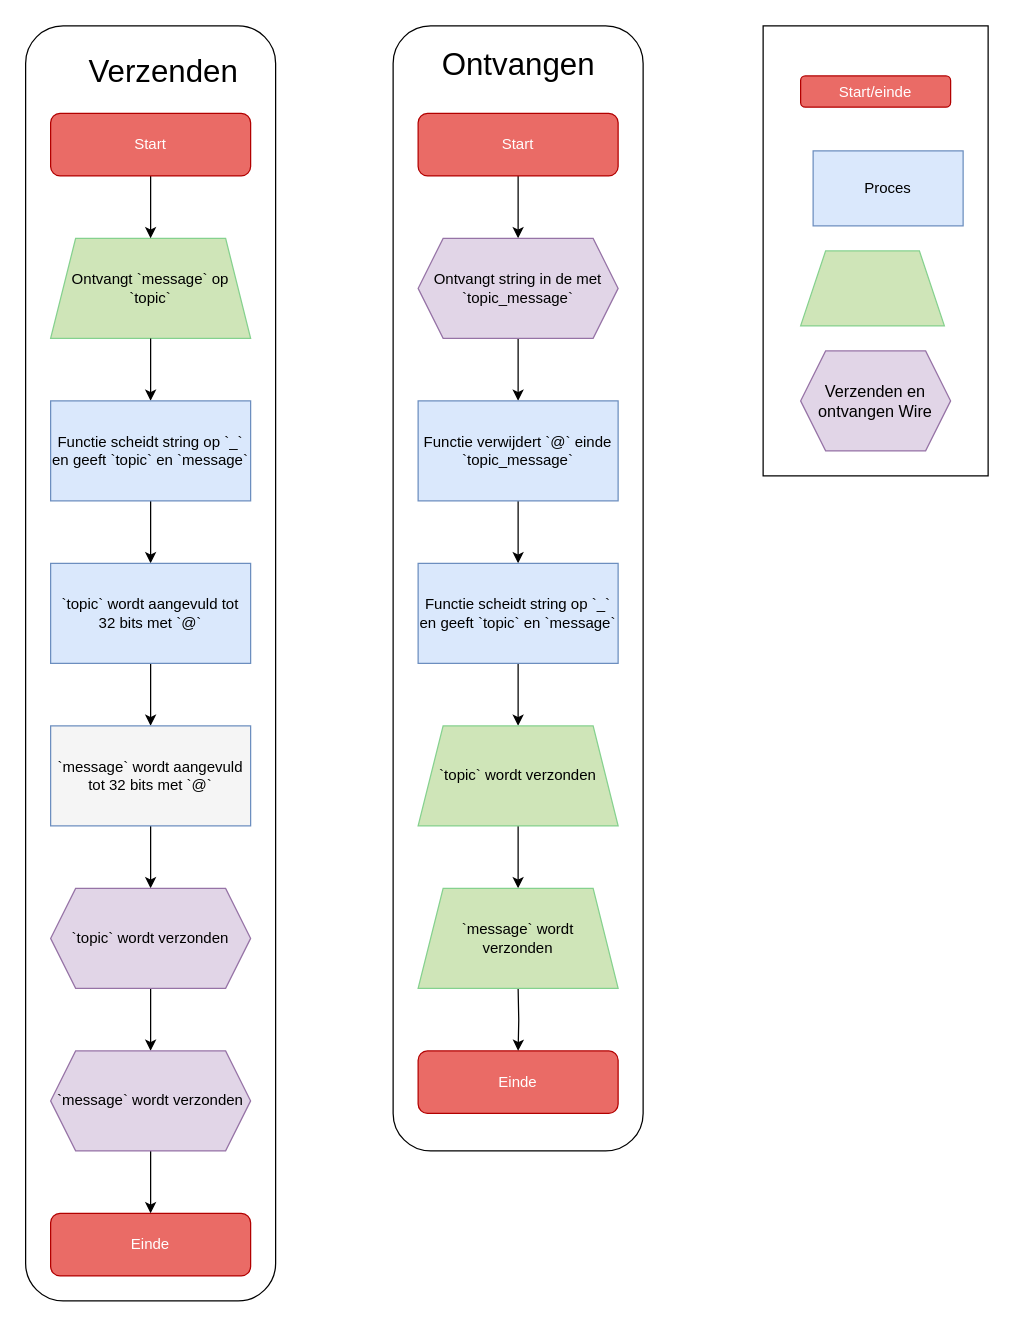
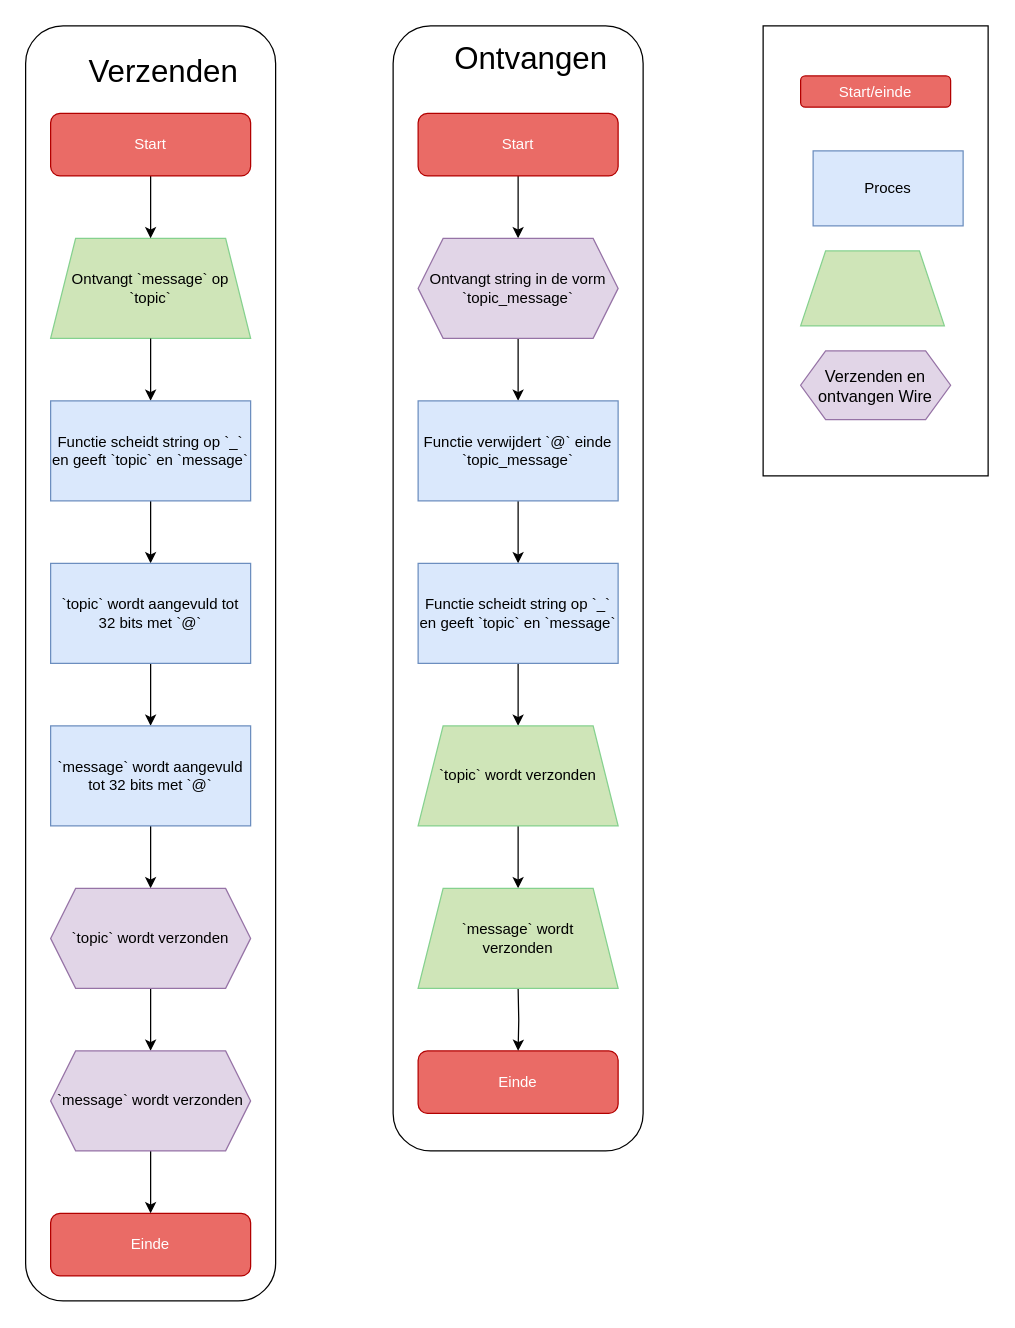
- <mxCell id="17" value="Ontvangen" style="text;html=1;align=center;verticalAlign=middle;resizable=0;points=[];autosize=1;strokeColor=none;fillColor=none;fontSize=25;" parent="1" vertex="1"><mxGeometry x="344" y="30" width="140" height="40" as="geometry" /></mxCell>
+ <mxCell id="17" value="Ontvangen" style="text;html=1;align=center;verticalAlign=middle;resizable=0;points=[];autosize=1;strokeColor=none;fillColor=none;fontSize=25;" parent="1" vertex="1"><mxGeometry x="354" y="25" width="140" height="40" as="geometry" /></mxCell>
- <mxCell id="15" value="Ontvangt string in de met `topic_message`" style="shape=hexagon;perimeter=hexagonPerimeter2;whiteSpace=wrap;html=1;fixedSize=1;fontSize=12;fillColor=#e1d5e7;strokeColor=#9673a6;" parent="1" vertex="1"><mxGeometry x="334" y="190" width="160" height="80" as="geometry" /></mxCell>
+ <mxCell id="15" value="Ontvangt string in de vorm `topic_message`" style="shape=hexagon;perimeter=hexagonPerimeter2;whiteSpace=wrap;html=1;fixedSize=1;fontSize=12;fillColor=#e1d5e7;strokeColor=#9673a6;" parent="1" vertex="1"><mxGeometry x="334" y="190" width="160" height="80" as="geometry" /></mxCell>
- <mxCell id="19" value="Verzenden en&lt;br&gt;ontvangen Wire" style="shape=hexagon;perimeter=hexagonPerimeter2;whiteSpace=wrap;html=1;fixedSize=1;fontSize=13;fillColor=#e1d5e7;strokeColor=#9673a6;" parent="1" vertex="1"><mxGeometry x="640" y="280" width="120" height="80" as="geometry" /></mxCell>
+ <mxCell id="19" value="Verzenden en&lt;br&gt;ontvangen Wire" style="shape=hexagon;perimeter=hexagonPerimeter2;whiteSpace=wrap;html=1;fixedSize=1;fontSize=13;fillColor=#e1d5e7;strokeColor=#9673a6;" parent="1" vertex="1"><mxGeometry x="640" y="280" width="120" height="55" as="geometry" /></mxCell>
- <mxCell id="23" value="`message` wordt aangevuld tot 32 bits met `@`" style="rounded=0;whiteSpace=wrap;html=1;fillColor=#f5f5f5;strokeColor=#6c8ebf;" parent="1" vertex="1"><mxGeometry x="40" y="580" width="160" height="80" as="geometry" /></mxCell>
+ <mxCell id="23" value="`message` wordt aangevuld tot 32 bits met `@`" style="rounded=0;whiteSpace=wrap;html=1;fillColor=#dae8fc;strokeColor=#6c8ebf;" parent="1" vertex="1"><mxGeometry x="40" y="580" width="160" height="80" as="geometry" /></mxCell>
